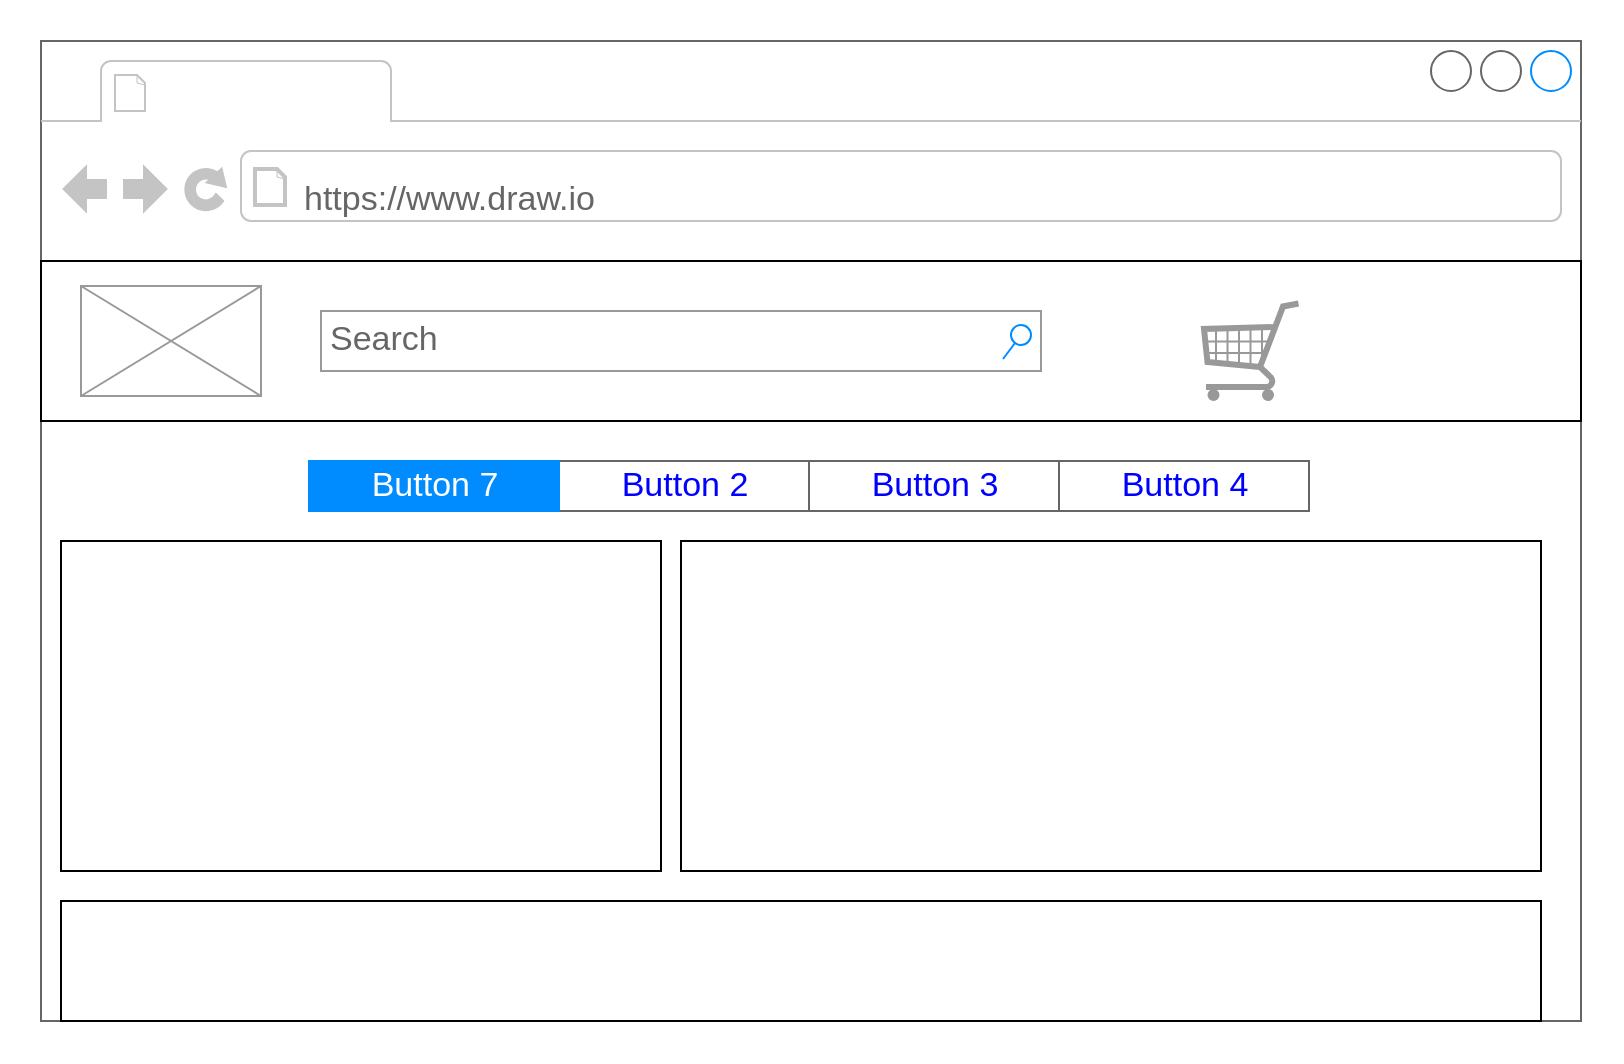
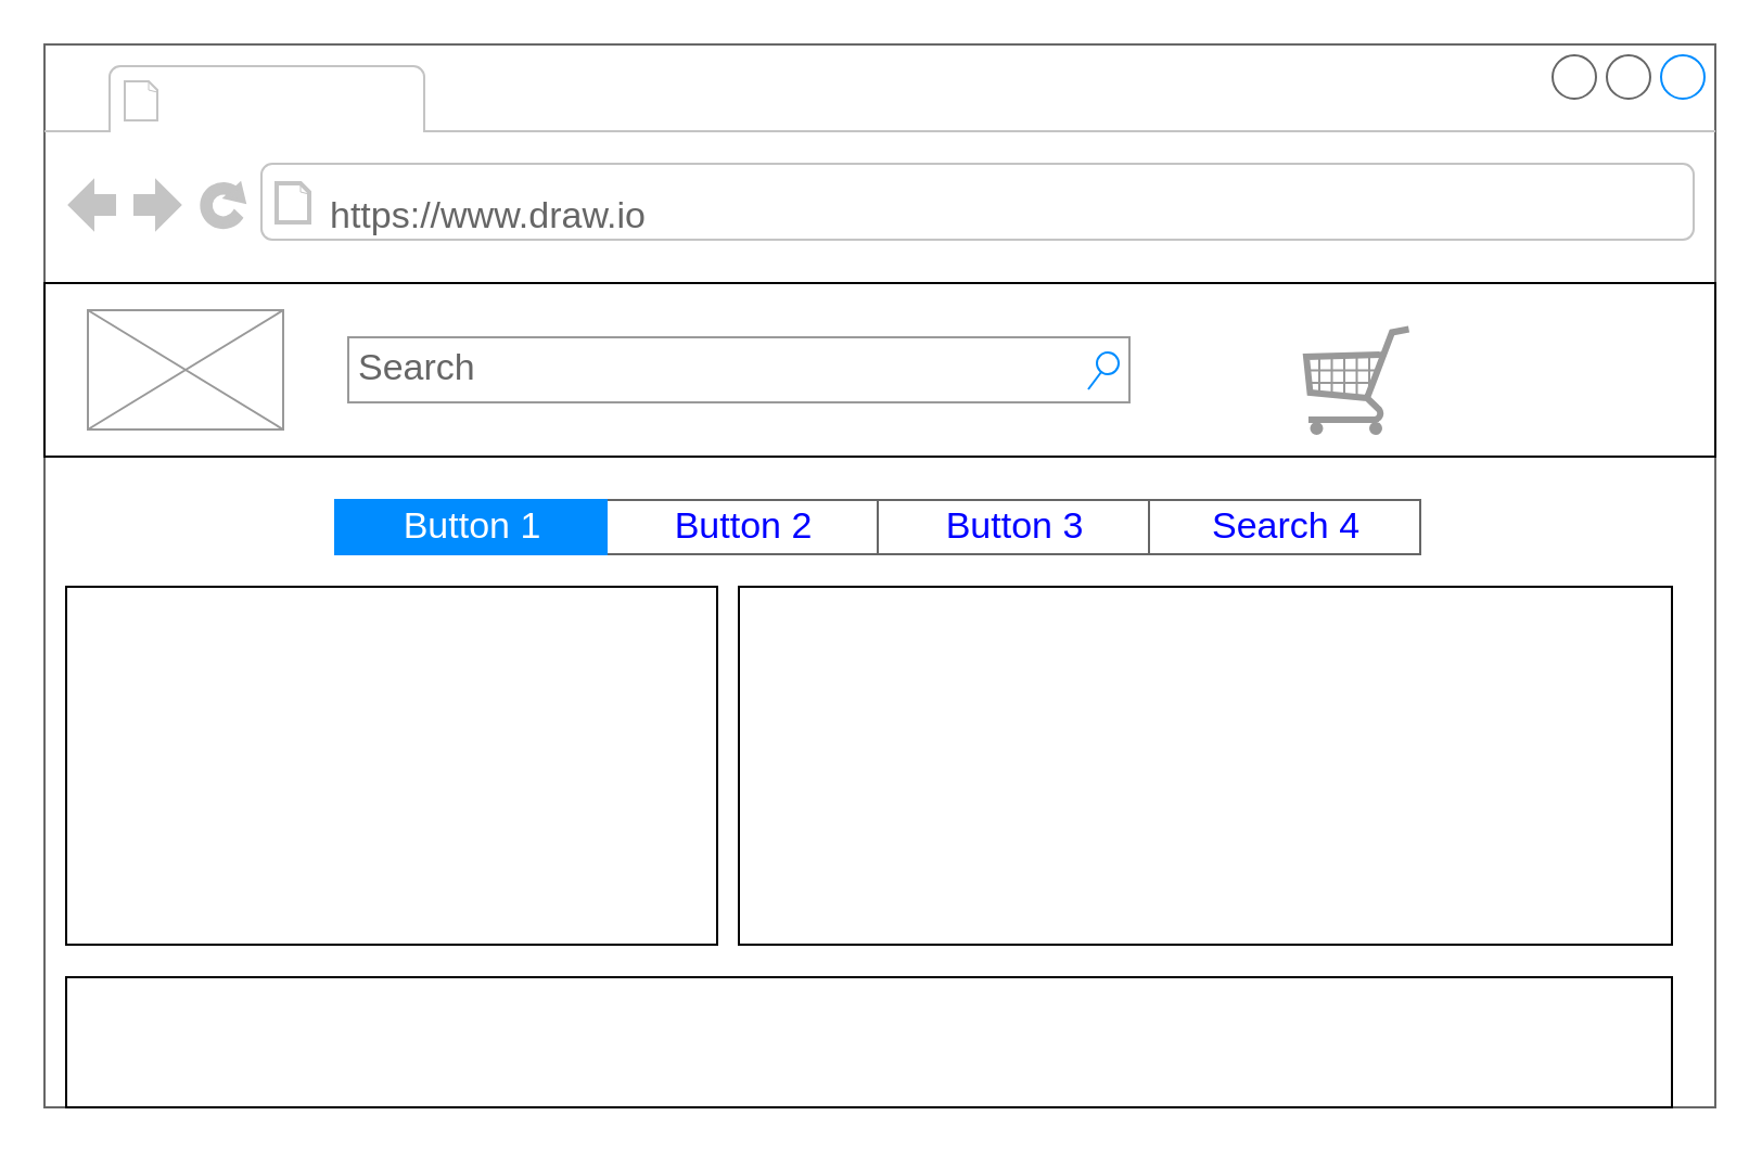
- <mxCell id="14" value="Button 7" style="strokeWidth=1;shadow=0;dashed=0;align=center;html=1;shape=mxgraph.mockup.text.rrect;rSize=0;fontSize=17;fontColor=#ffffff;fillColor=#008cff;strokeColor=#008cff;" vertex="1" parent="10"><mxGeometry width="125" height="25" as="geometry" /></mxCell>
+ <mxCell id="14" value="Button 1" style="strokeWidth=1;shadow=0;dashed=0;align=center;html=1;shape=mxgraph.mockup.text.rrect;rSize=0;fontSize=17;fontColor=#ffffff;fillColor=#008cff;strokeColor=#008cff;" vertex="1" parent="10"><mxGeometry width="125" height="25" as="geometry" /></mxCell>
- <mxCell id="13" value="Button 4" style="strokeColor=inherit;fillColor=inherit;gradientColor=inherit;strokeWidth=1;shadow=0;dashed=0;align=center;html=1;shape=mxgraph.mockup.text.rrect;rSize=0;fontSize=17;fontColor=#0000ff;" vertex="1" parent="10"><mxGeometry x="375" width="125" height="25" as="geometry" /></mxCell>
+ <mxCell id="13" value="Search 4" style="strokeColor=inherit;fillColor=inherit;gradientColor=inherit;strokeWidth=1;shadow=0;dashed=0;align=center;html=1;shape=mxgraph.mockup.text.rrect;rSize=0;fontSize=17;fontColor=#0000ff;" vertex="1" parent="10"><mxGeometry x="375" width="125" height="25" as="geometry" /></mxCell>
